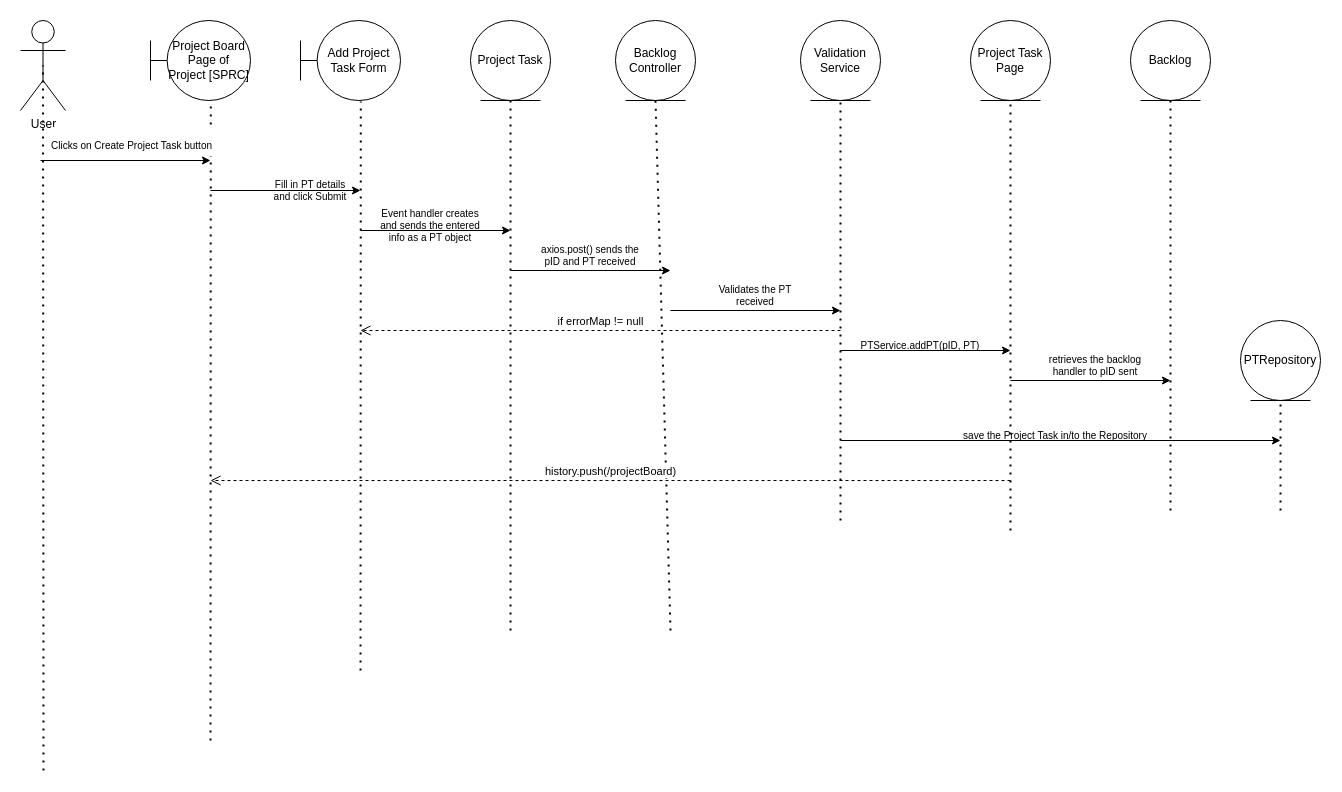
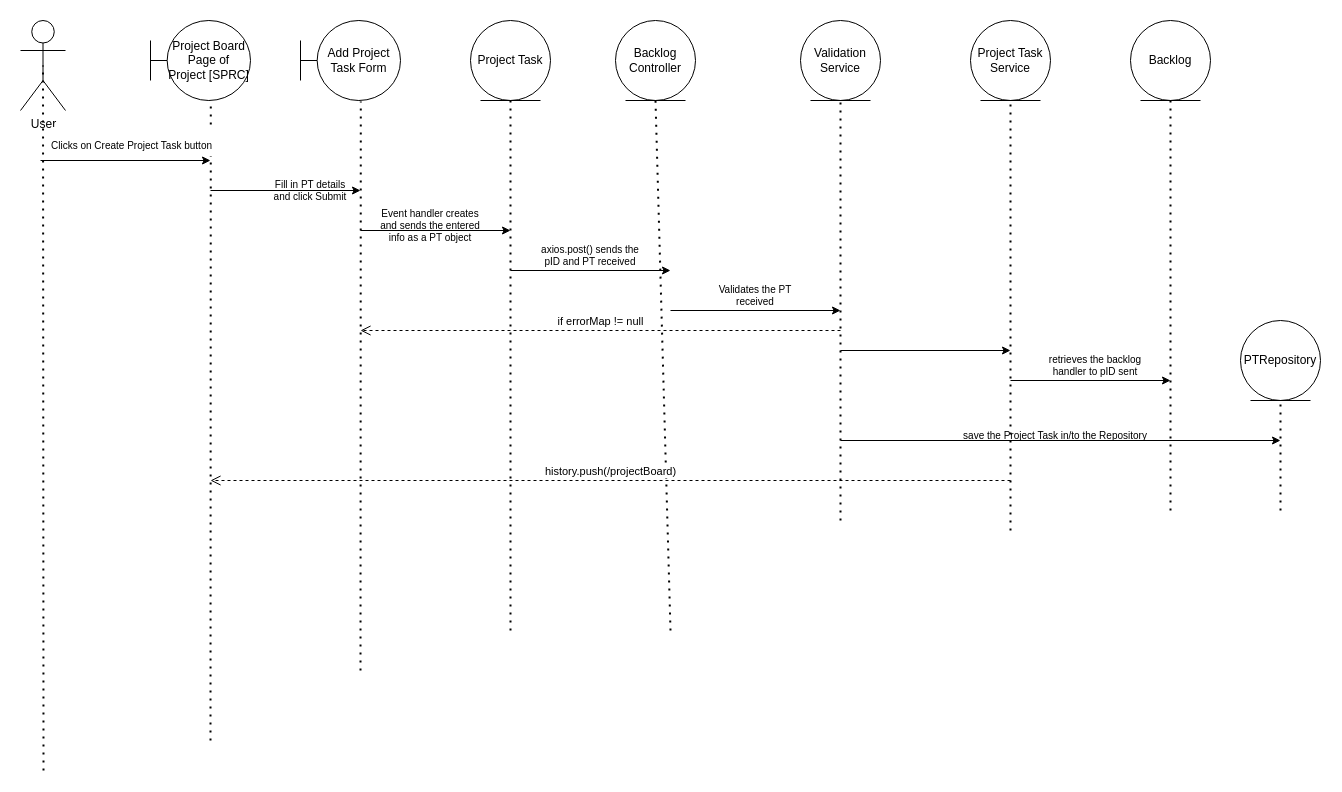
- <mxCell id="26" value="Project Task Page" style="ellipse;shape=umlEntity;whiteSpace=wrap;html=1;" vertex="1" parent="1"><mxGeometry x="970" y="20" width="80" height="80" as="geometry" /></mxCell>
+ <mxCell id="26" value="Project Task Service" style="ellipse;shape=umlEntity;whiteSpace=wrap;html=1;" vertex="1" parent="1"><mxGeometry x="970" y="20" width="80" height="80" as="geometry" /></mxCell>
- <mxCell id="29" value="PTService.addPT(pID, PT)" style="text;html=1;strokeColor=none;fillColor=none;align=center;verticalAlign=middle;whiteSpace=wrap;rounded=0;fontSize=10;" vertex="1" parent="1"><mxGeometry x="855" y="330" width="130" height="30" as="geometry" /></mxCell>
